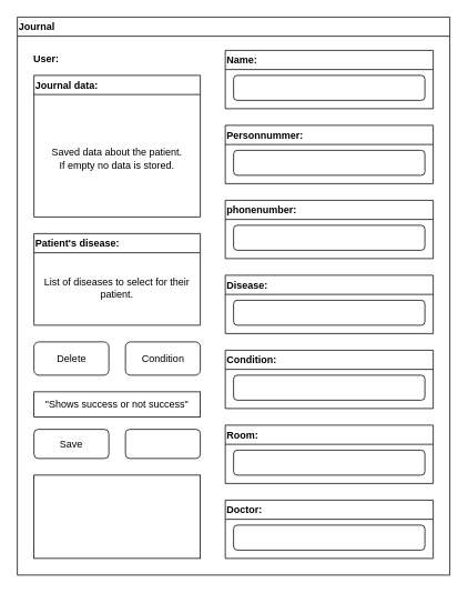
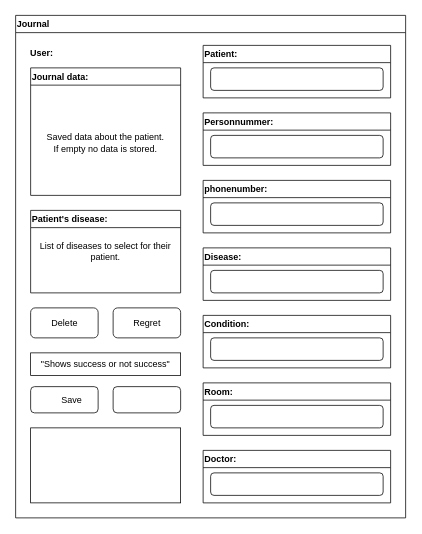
- <mxCell id="5" value="Name:" style="swimlane;align=left;" vertex="1" parent="2"><mxGeometry x="250" y="40" width="250" height="70" as="geometry" /></mxCell>
+ <mxCell id="5" value="Patient:" style="swimlane;align=left;" vertex="1" parent="2"><mxGeometry x="250" y="40" width="250" height="70" as="geometry" /></mxCell>
- <mxCell id="14" value="List of diseases to select for their patient." style="text;html=1;strokeColor=none;fillColor=none;align=center;verticalAlign=middle;whiteSpace=wrap;rounded=0;" vertex="1" parent="13"><mxGeometry x="10" y="30" width="180" height="70" as="geometry" /></mxCell>
+ <mxCell id="14" value="List of diseases to select for their patient." style="text;html=1;strokeColor=none;fillColor=none;align=center;verticalAlign=middle;whiteSpace=wrap;rounded=0;" vertex="1" parent="13"><mxGeometry x="10" y="20" width="180" height="70" as="geometry" /></mxCell>
- <mxCell id="31" value="Condition" style="text;html=1;strokeColor=none;fillColor=none;align=center;verticalAlign=middle;whiteSpace=wrap;rounded=0;" vertex="1" parent="2"><mxGeometry x="137.5" y="395" width="75" height="30" as="geometry" /></mxCell>
+ <mxCell id="31" value="Regret" style="text;html=1;strokeColor=none;fillColor=none;align=center;verticalAlign=middle;whiteSpace=wrap;rounded=0;" vertex="1" parent="2"><mxGeometry x="137.5" y="395" width="75" height="30" as="geometry" /></mxCell>
- <mxCell id="17" value="Save" style="text;html=1;strokeColor=none;fillColor=none;align=center;verticalAlign=middle;whiteSpace=wrap;rounded=0;" vertex="1" parent="2"><mxGeometry x="35" y="501.5" width="60" height="22" as="geometry" /></mxCell>
+ <mxCell id="17" value="Save" style="text;html=1;strokeColor=none;fillColor=none;align=center;verticalAlign=middle;whiteSpace=wrap;rounded=0;" vertex="1" parent="2"><mxGeometry x="45" y="501.5" width="60" height="22" as="geometry" /></mxCell>
